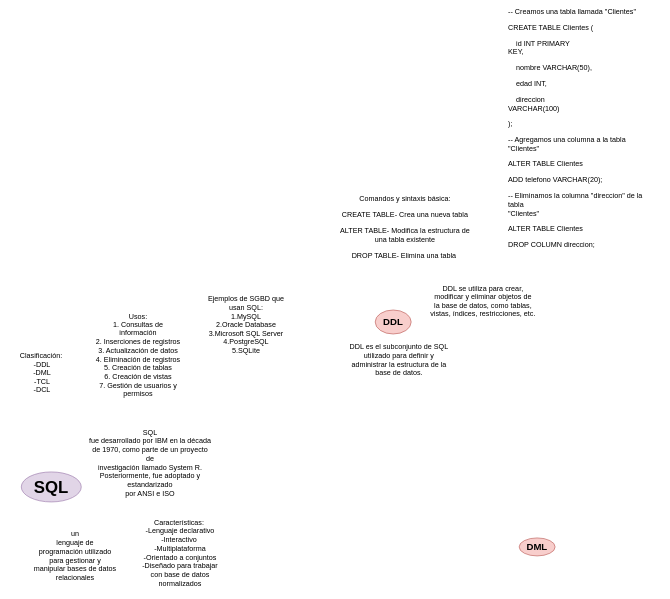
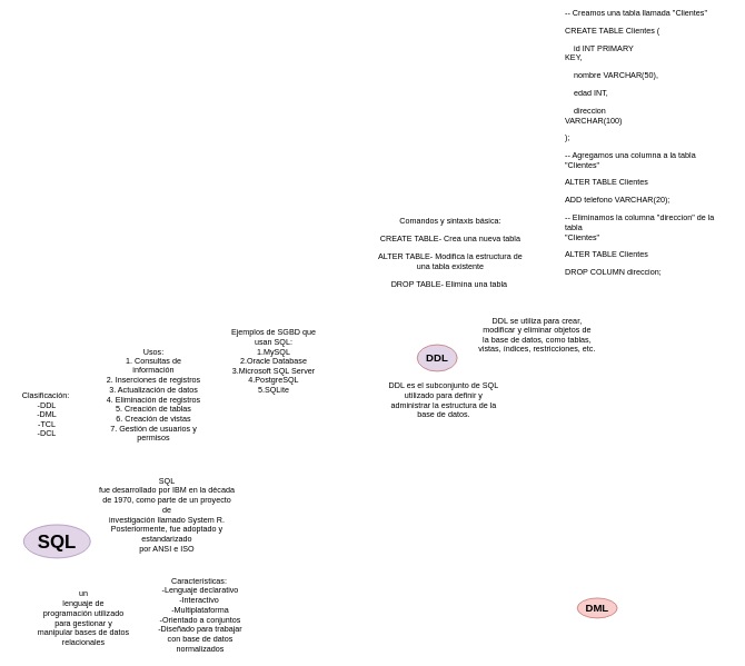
- <mxCell id="10" value="DDL" style="ellipse;whiteSpace=wrap;html=1;fontStyle=1;fontSize=16;fillColor=#f8cecc;strokeColor=#b85450;" vertex="1" parent="1"><mxGeometry x="625" y="470" width="60" height="40" as="geometry" /></mxCell>
+ <mxCell id="10" value="DDL" style="ellipse;whiteSpace=wrap;html=1;fontStyle=1;fontSize=16;fillColor=#e1d5e7;strokeColor=#b85450;" vertex="1" parent="1"><mxGeometry x="625" y="470" width="60" height="40" as="geometry" /></mxCell>
